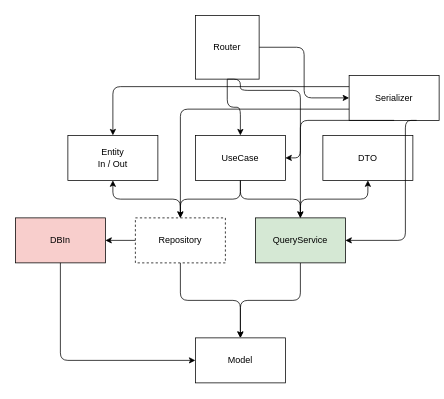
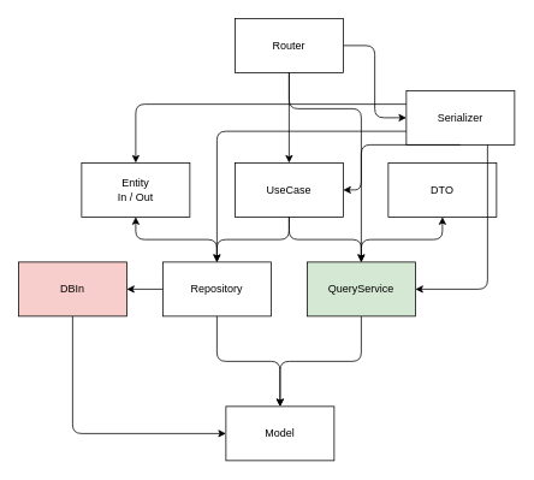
- <mxCell id="4" value="Router" style="whiteSpace=wrap;html=1;" vertex="1" parent="1"><mxGeometry x="260" y="20" width="85" height="85" as="geometry" /></mxCell>
+ <mxCell id="4" value="Router" style="whiteSpace=wrap;html=1;" vertex="1" parent="1"><mxGeometry x="260" y="20" width="120" height="60" as="geometry" /></mxCell>
- <mxCell id="5" value="Serializer" style="whiteSpace=wrap;html=1;" vertex="1" parent="1"><mxGeometry x="465" y="100" width="120" height="60" as="geometry" /></mxCell>
+ <mxCell id="5" value="Serializer" style="whiteSpace=wrap;html=1;" vertex="1" parent="1"><mxGeometry x="450" y="100" width="120" height="60" as="geometry" /></mxCell>
- <mxCell id="14" value="Repository" style="whiteSpace=wrap;html=1;dashed=1;" vertex="1" parent="1"><mxGeometry x="180" y="290" width="120" height="60" as="geometry" /></mxCell>
+ <mxCell id="14" value="Repository" style="whiteSpace=wrap;html=1;" vertex="1" parent="1"><mxGeometry x="180" y="290" width="120" height="60" as="geometry" /></mxCell>
- <mxCell id="15" value="Model" style="whiteSpace=wrap;html=1;" vertex="1" parent="1"><mxGeometry x="260" y="450" width="120" height="60" as="geometry" /></mxCell>
+ <mxCell id="15" value="Model" style="whiteSpace=wrap;html=1;" vertex="1" parent="1"><mxGeometry x="250" y="450" width="120" height="60" as="geometry" /></mxCell>
